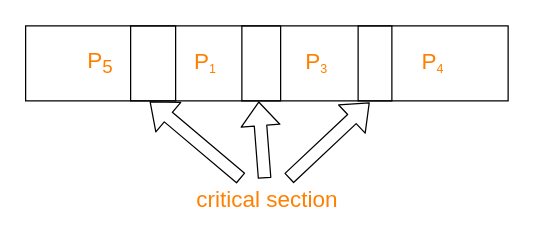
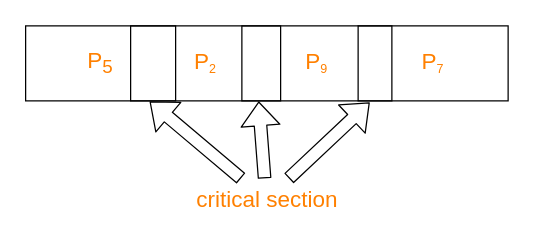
- <mxCell id="3" value="&lt;span style=&quot;color: rgb(255, 128, 0); font-size: 18px;&quot;&gt;P&lt;/span&gt;&lt;sub style=&quot;color: rgb(255, 128, 0);&quot;&gt;1&lt;/sub&gt;" style="rounded=0;whiteSpace=wrap;html=1;fillColor=none;" vertex="1" parent="1"><mxGeometry x="104" y="20" width="120" height="60" as="geometry" /></mxCell>
+ <mxCell id="3" value="&lt;span style=&quot;color: rgb(255, 128, 0); font-size: 18px;&quot;&gt;P&lt;/span&gt;&lt;sub style=&quot;color: rgb(255, 128, 0);&quot;&gt;2&lt;/sub&gt;" style="rounded=0;whiteSpace=wrap;html=1;fillColor=none;" vertex="1" parent="1"><mxGeometry x="104" y="20" width="120" height="60" as="geometry" /></mxCell>
- <mxCell id="4" value="&lt;span style=&quot;color: rgb(255, 128, 0); font-size: 18px;&quot;&gt;P&lt;/span&gt;&lt;sub style=&quot;color: rgb(255, 128, 0);&quot;&gt;3&lt;/sub&gt;" style="rounded=0;whiteSpace=wrap;html=1;fillColor=none;" vertex="1" parent="1"><mxGeometry x="193" y="20" width="120" height="60" as="geometry" /></mxCell>
+ <mxCell id="4" value="&lt;span style=&quot;color: rgb(255, 128, 0); font-size: 18px;&quot;&gt;P&lt;/span&gt;&lt;sub style=&quot;color: rgb(255, 128, 0);&quot;&gt;9&lt;/sub&gt;" style="rounded=0;whiteSpace=wrap;html=1;fillColor=none;" vertex="1" parent="1"><mxGeometry x="193" y="20" width="120" height="60" as="geometry" /></mxCell>
- <mxCell id="5" value="&lt;span style=&quot;color: rgb(255, 128, 0); font-size: 18px;&quot;&gt;P&lt;/span&gt;&lt;sub style=&quot;color: rgb(255, 128, 0);&quot;&gt;4&lt;/sub&gt;" style="rounded=0;whiteSpace=wrap;html=1;fillColor=none;" vertex="1" parent="1"><mxGeometry x="286" y="20" width="120" height="60" as="geometry" /></mxCell>
+ <mxCell id="5" value="&lt;span style=&quot;color: rgb(255, 128, 0); font-size: 18px;&quot;&gt;P&lt;/span&gt;&lt;sub style=&quot;color: rgb(255, 128, 0);&quot;&gt;7&lt;/sub&gt;" style="rounded=0;whiteSpace=wrap;html=1;fillColor=none;" vertex="1" parent="1"><mxGeometry x="286" y="20" width="120" height="60" as="geometry" /></mxCell>
